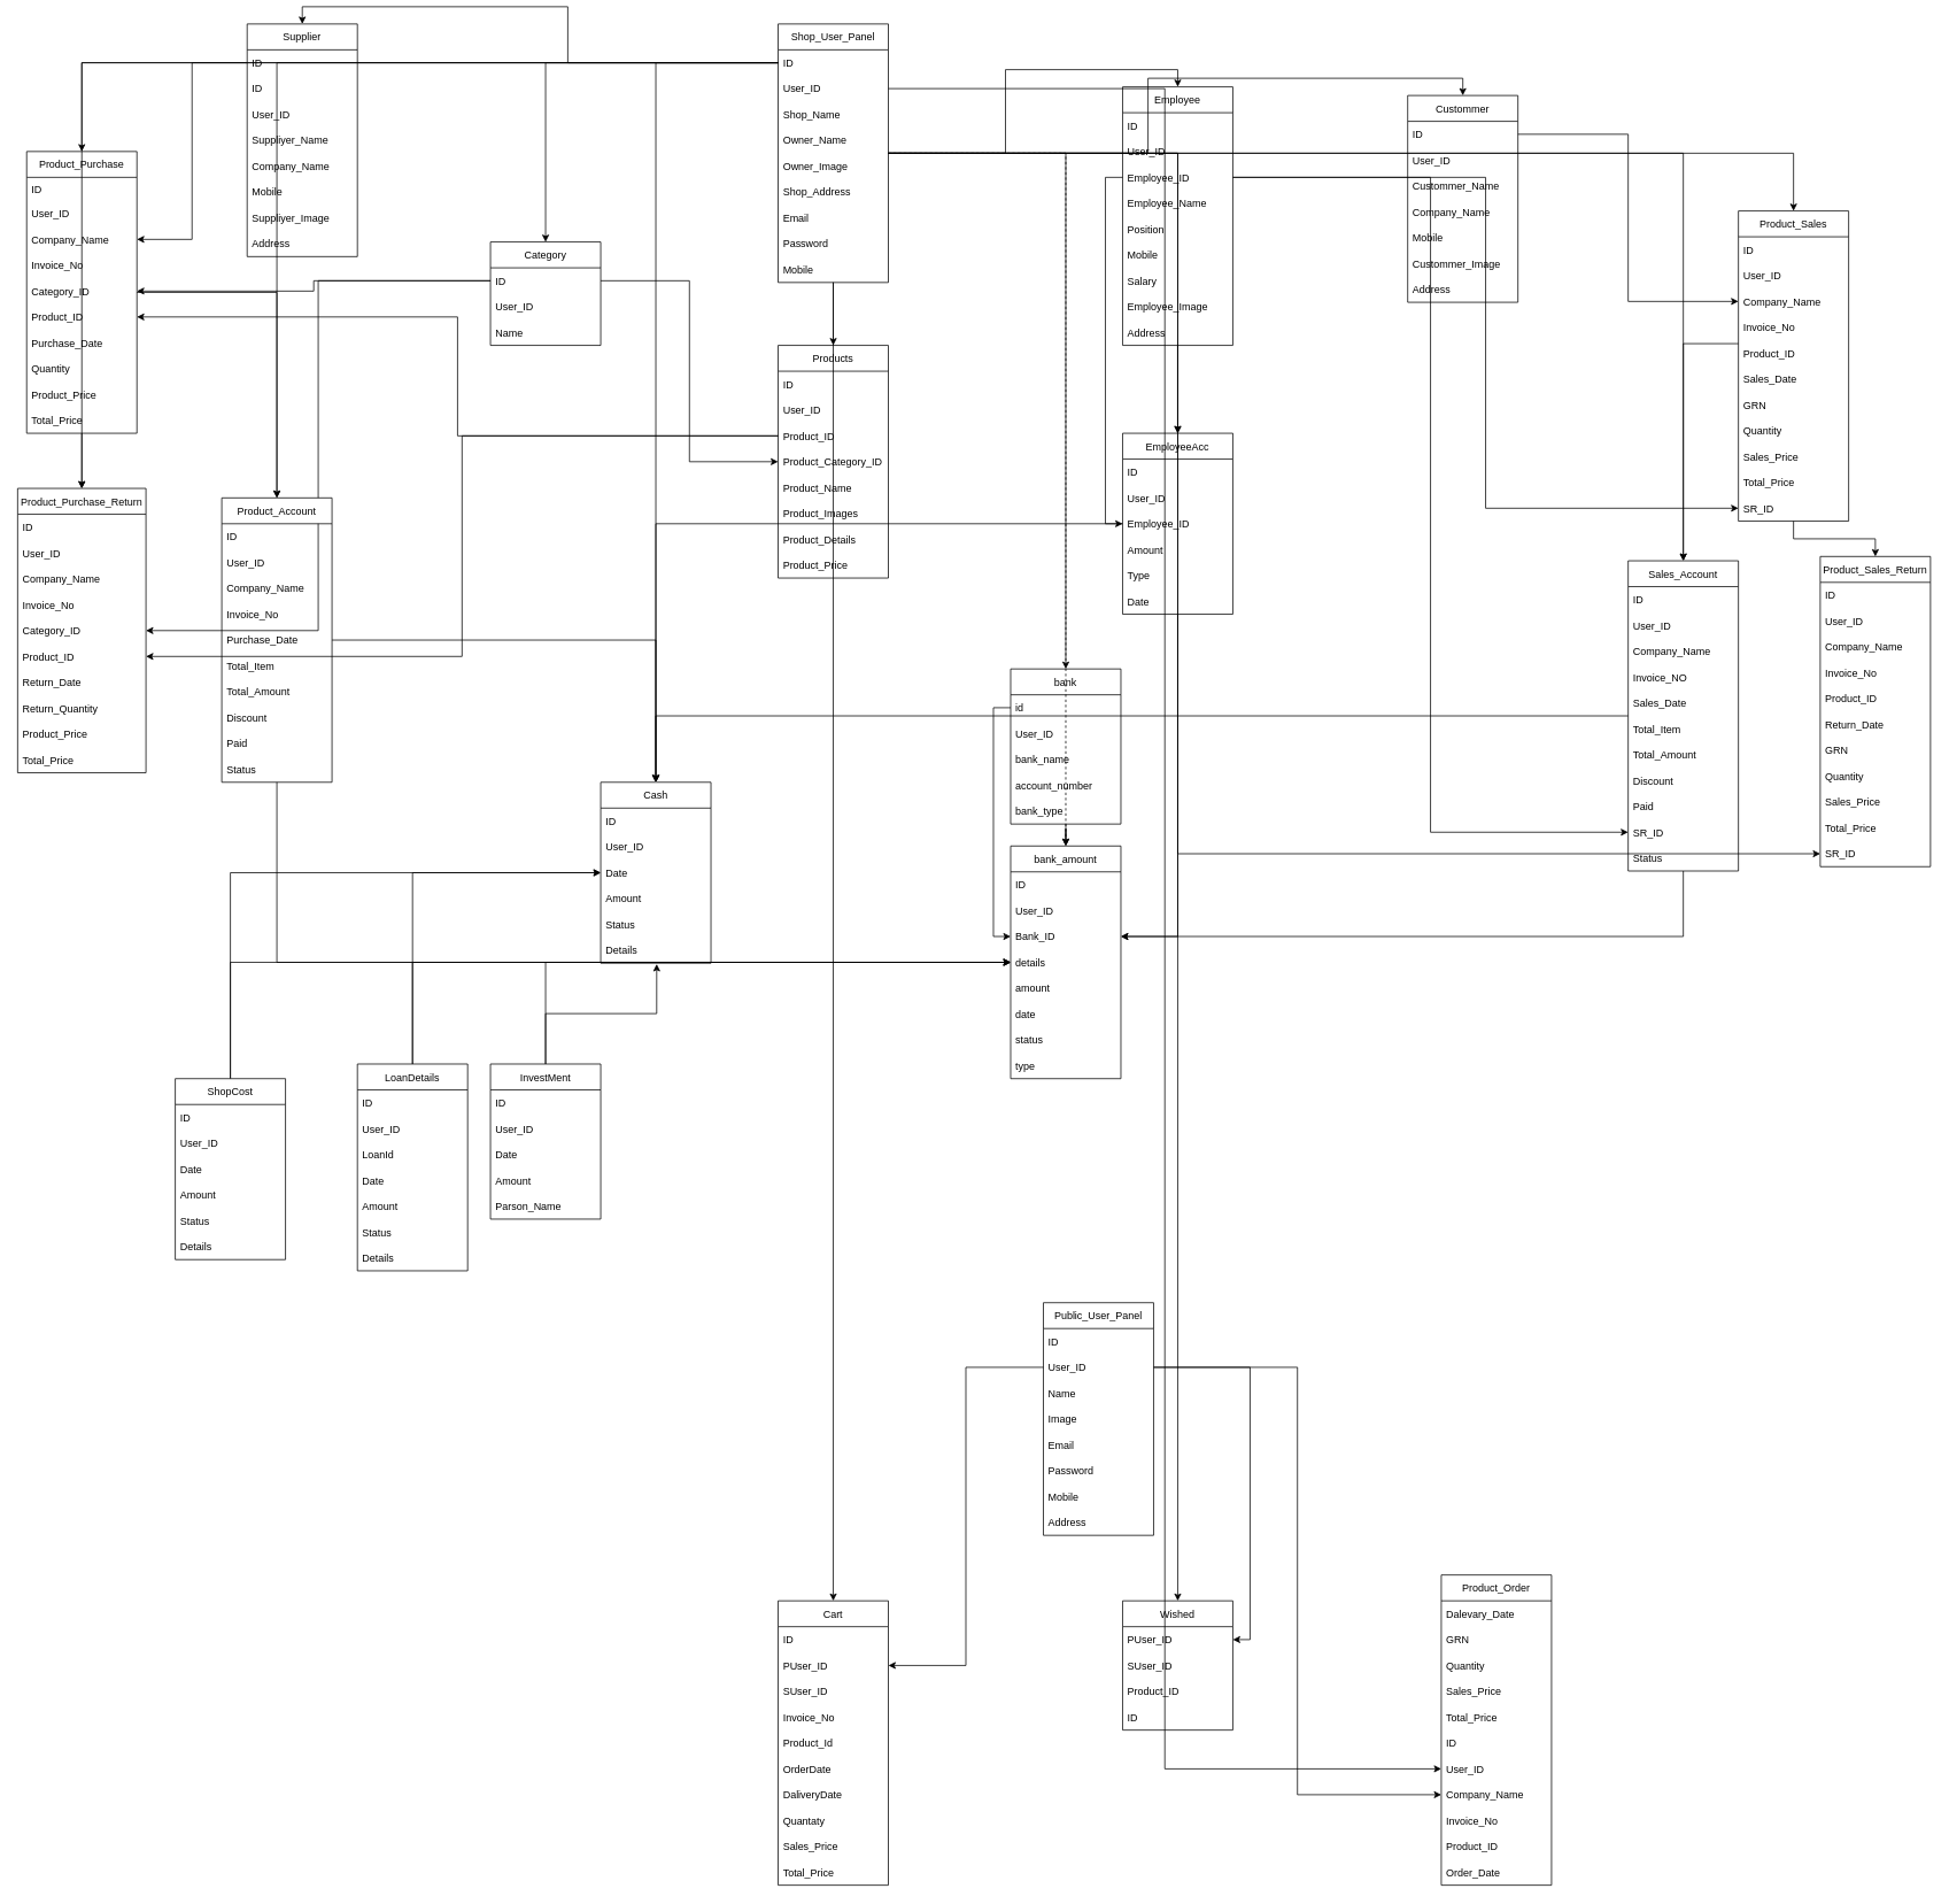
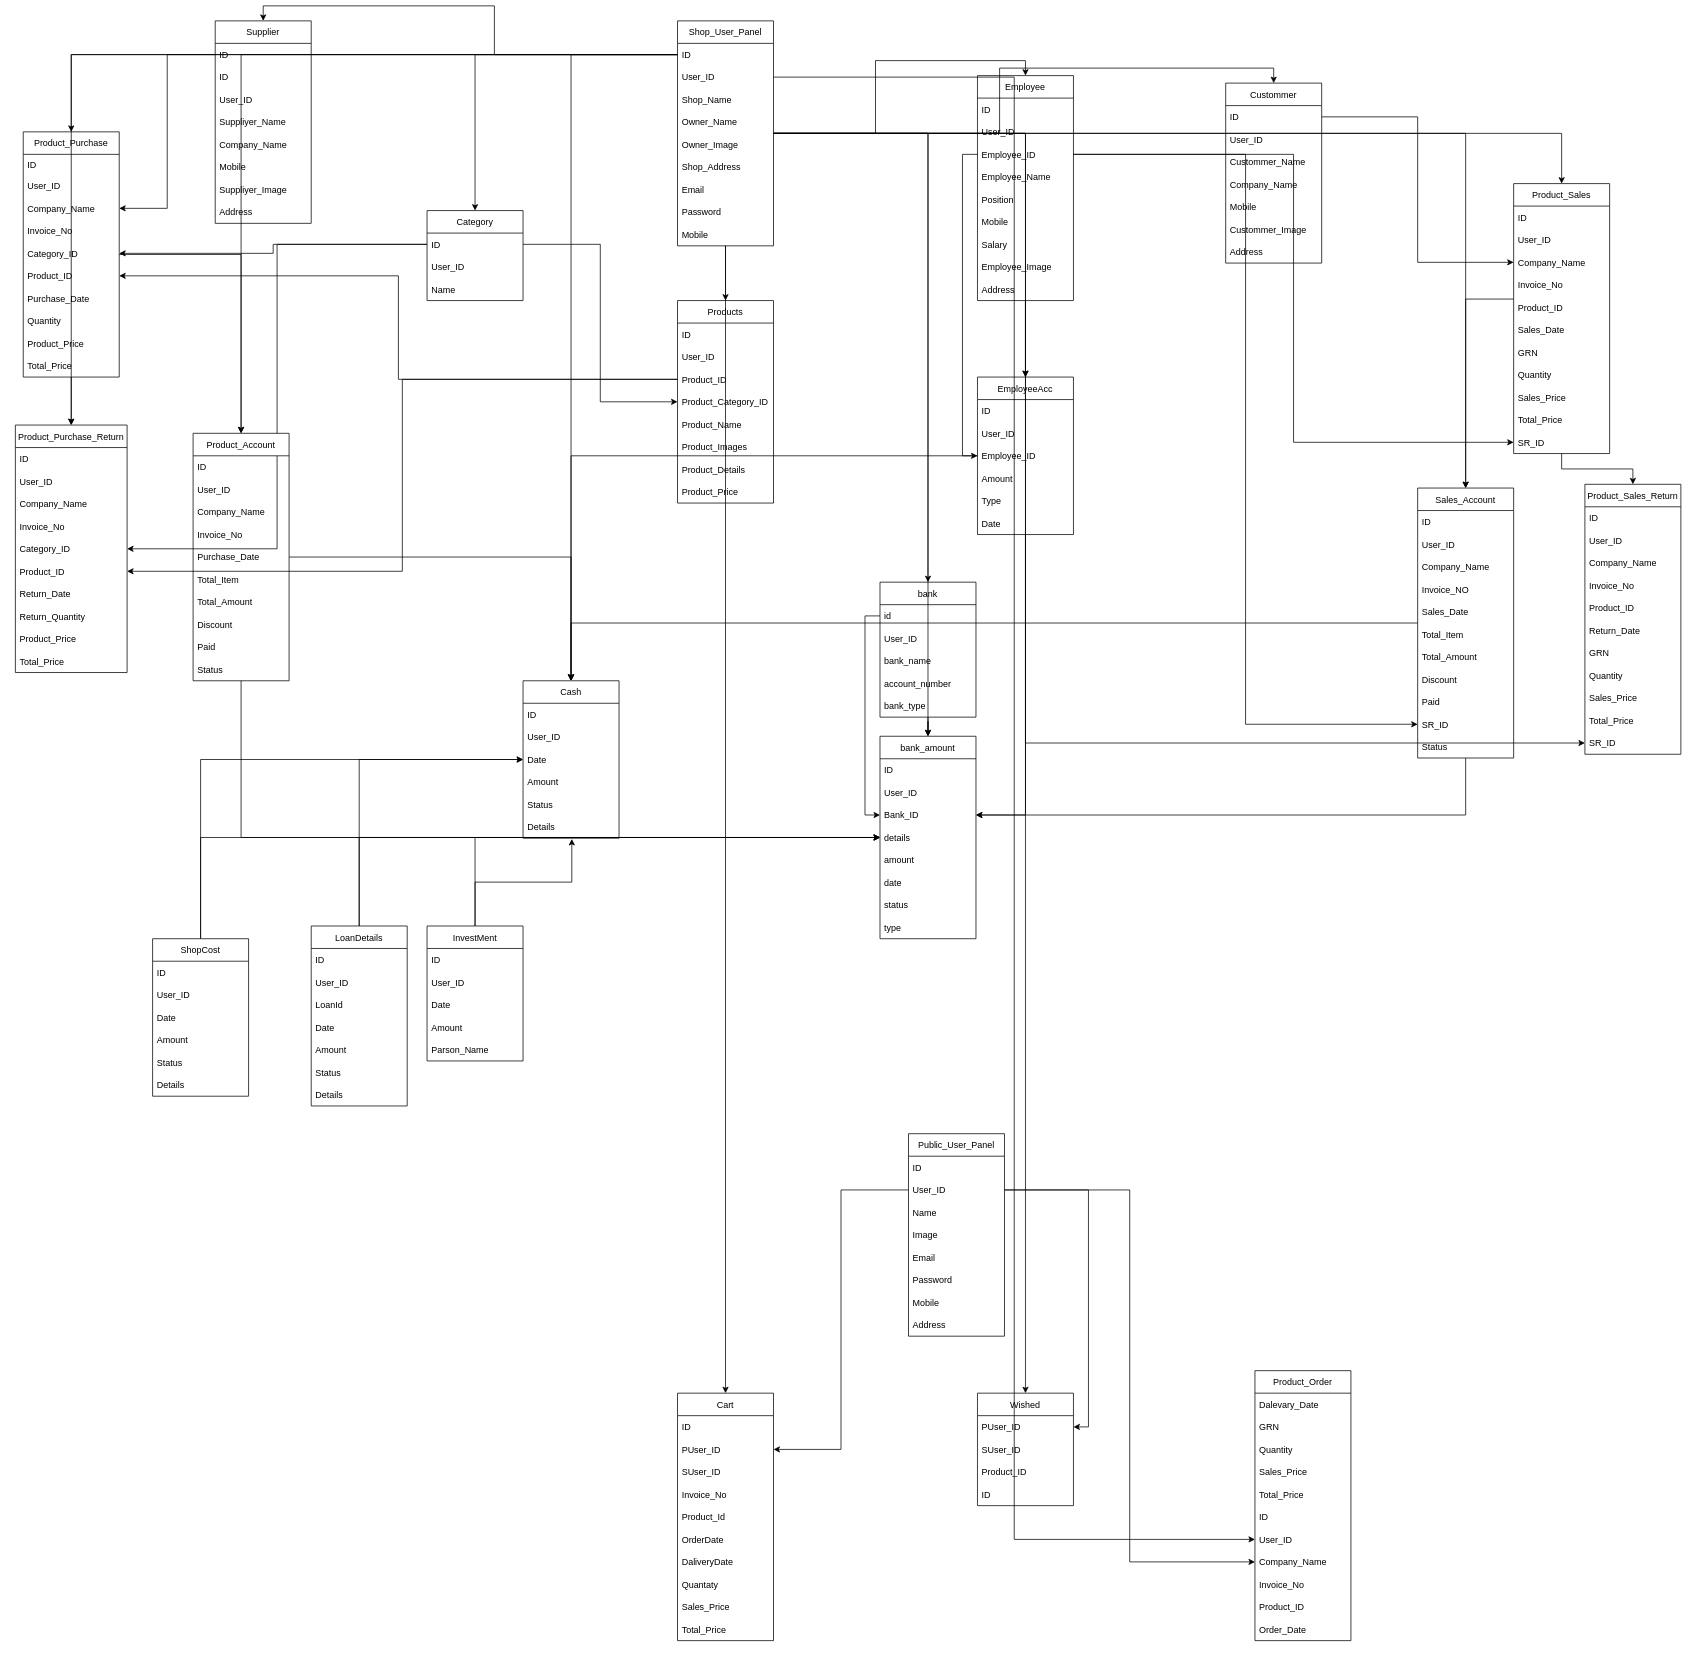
- <mxCell id="159" style="edgeStyle=orthogonalEdgeStyle;rounded=0;orthogonalLoop=1;jettySize=auto;html=1;entryX=0.5;entryY=0;entryDx=0;entryDy=0;dashed=1;" parent="1" source="162" target="83" edge="1"><mxGeometry relative="1" as="geometry" /></mxCell>
+ <mxCell id="159" style="edgeStyle=orthogonalEdgeStyle;rounded=0;orthogonalLoop=1;jettySize=auto;html=1;entryX=0.5;entryY=0;entryDx=0;entryDy=0;" parent="1" source="162" target="83" edge="1"><mxGeometry relative="1" as="geometry" /></mxCell>
